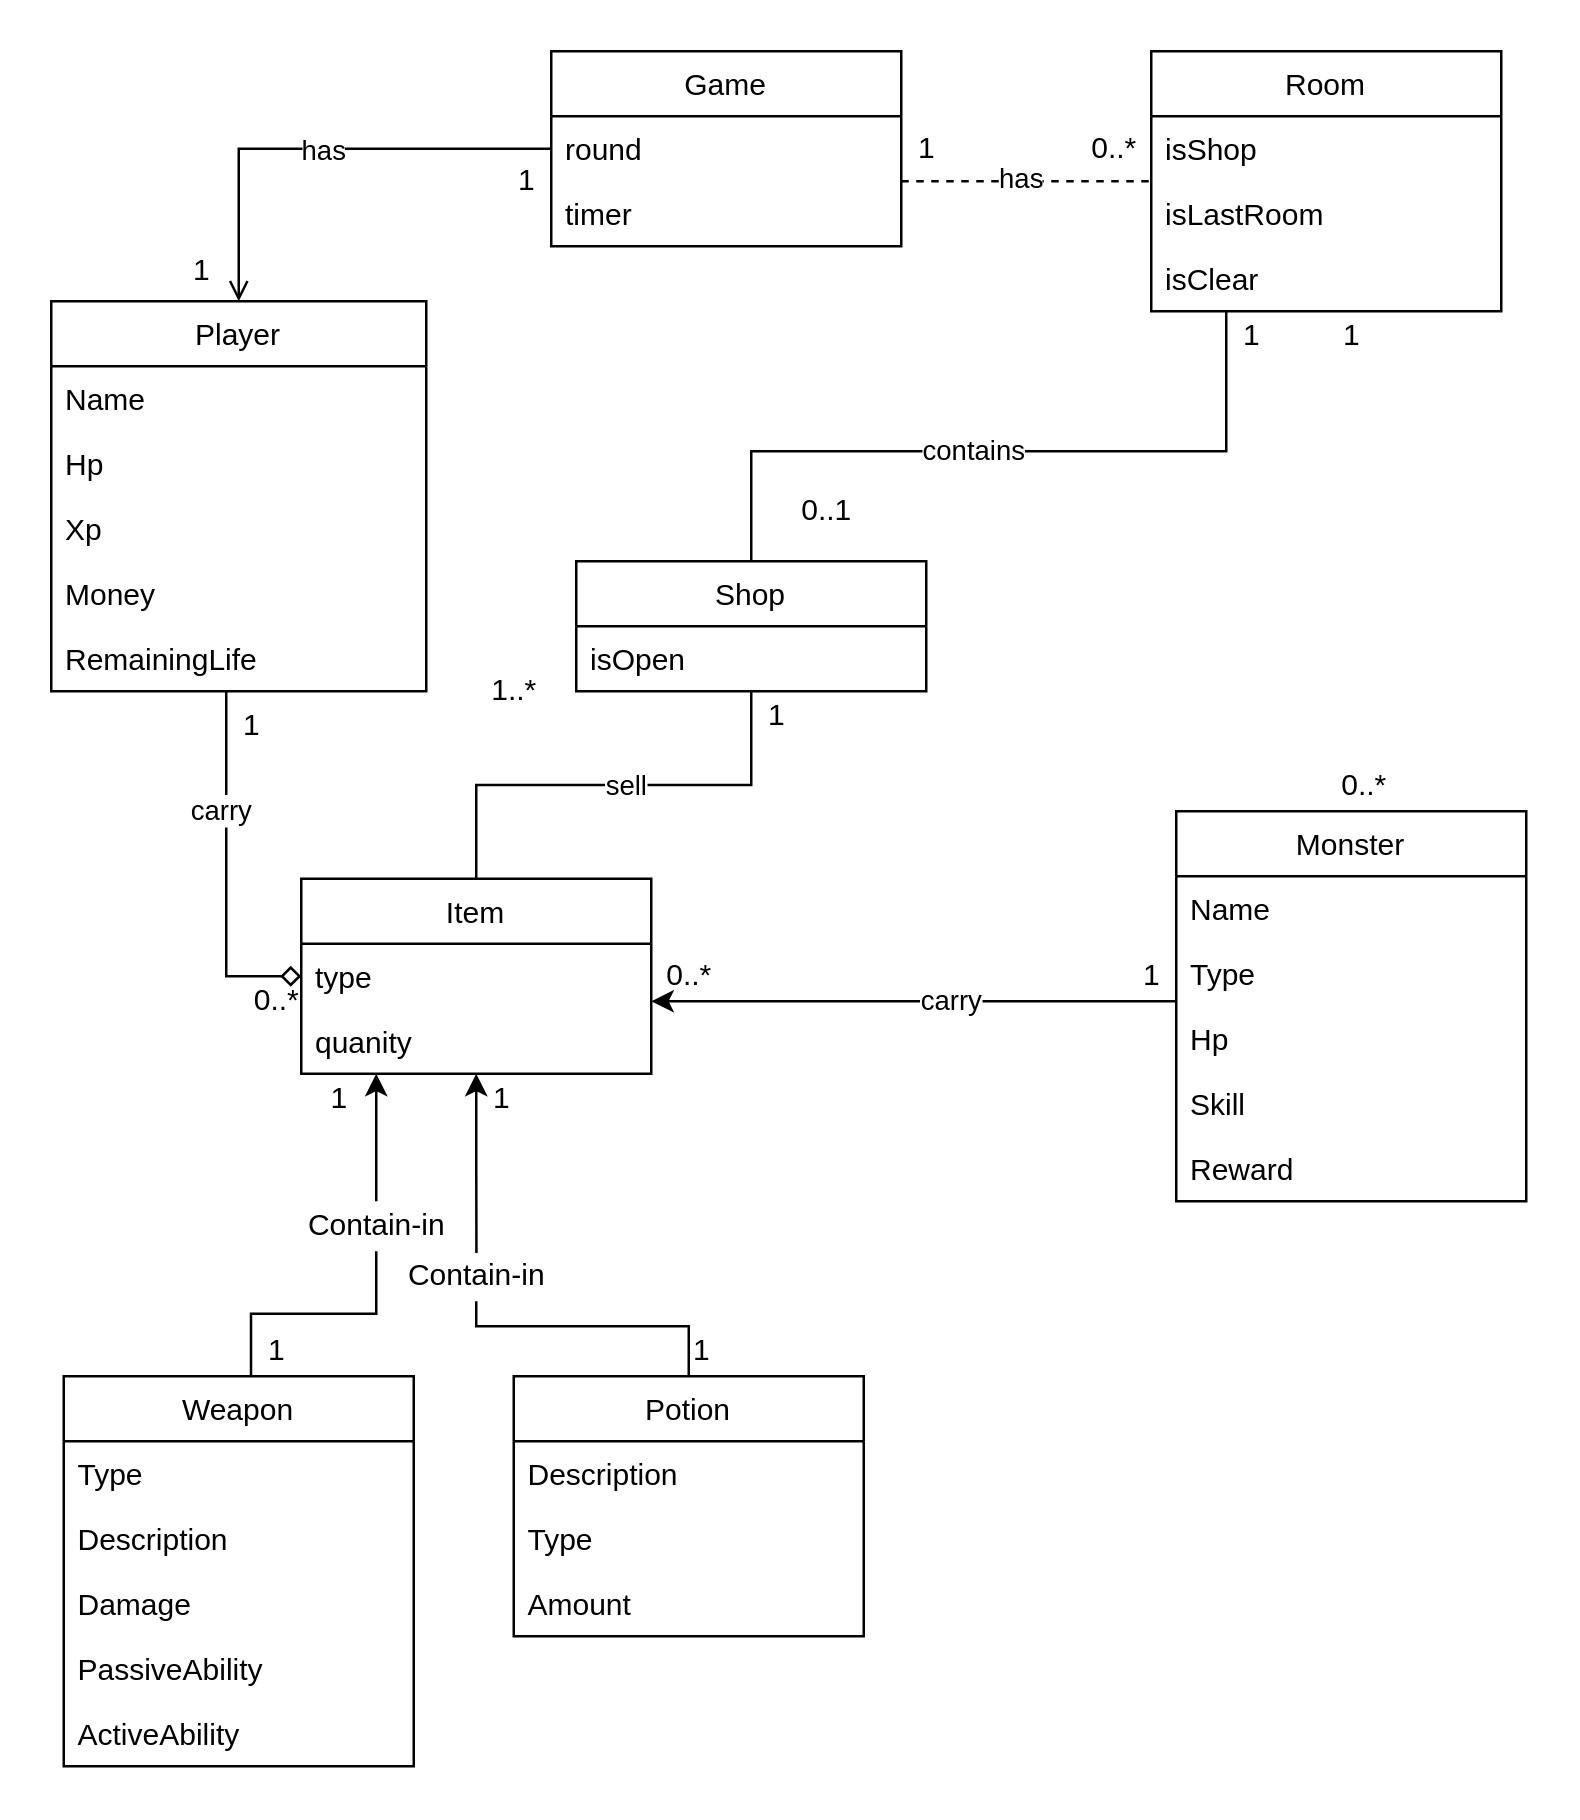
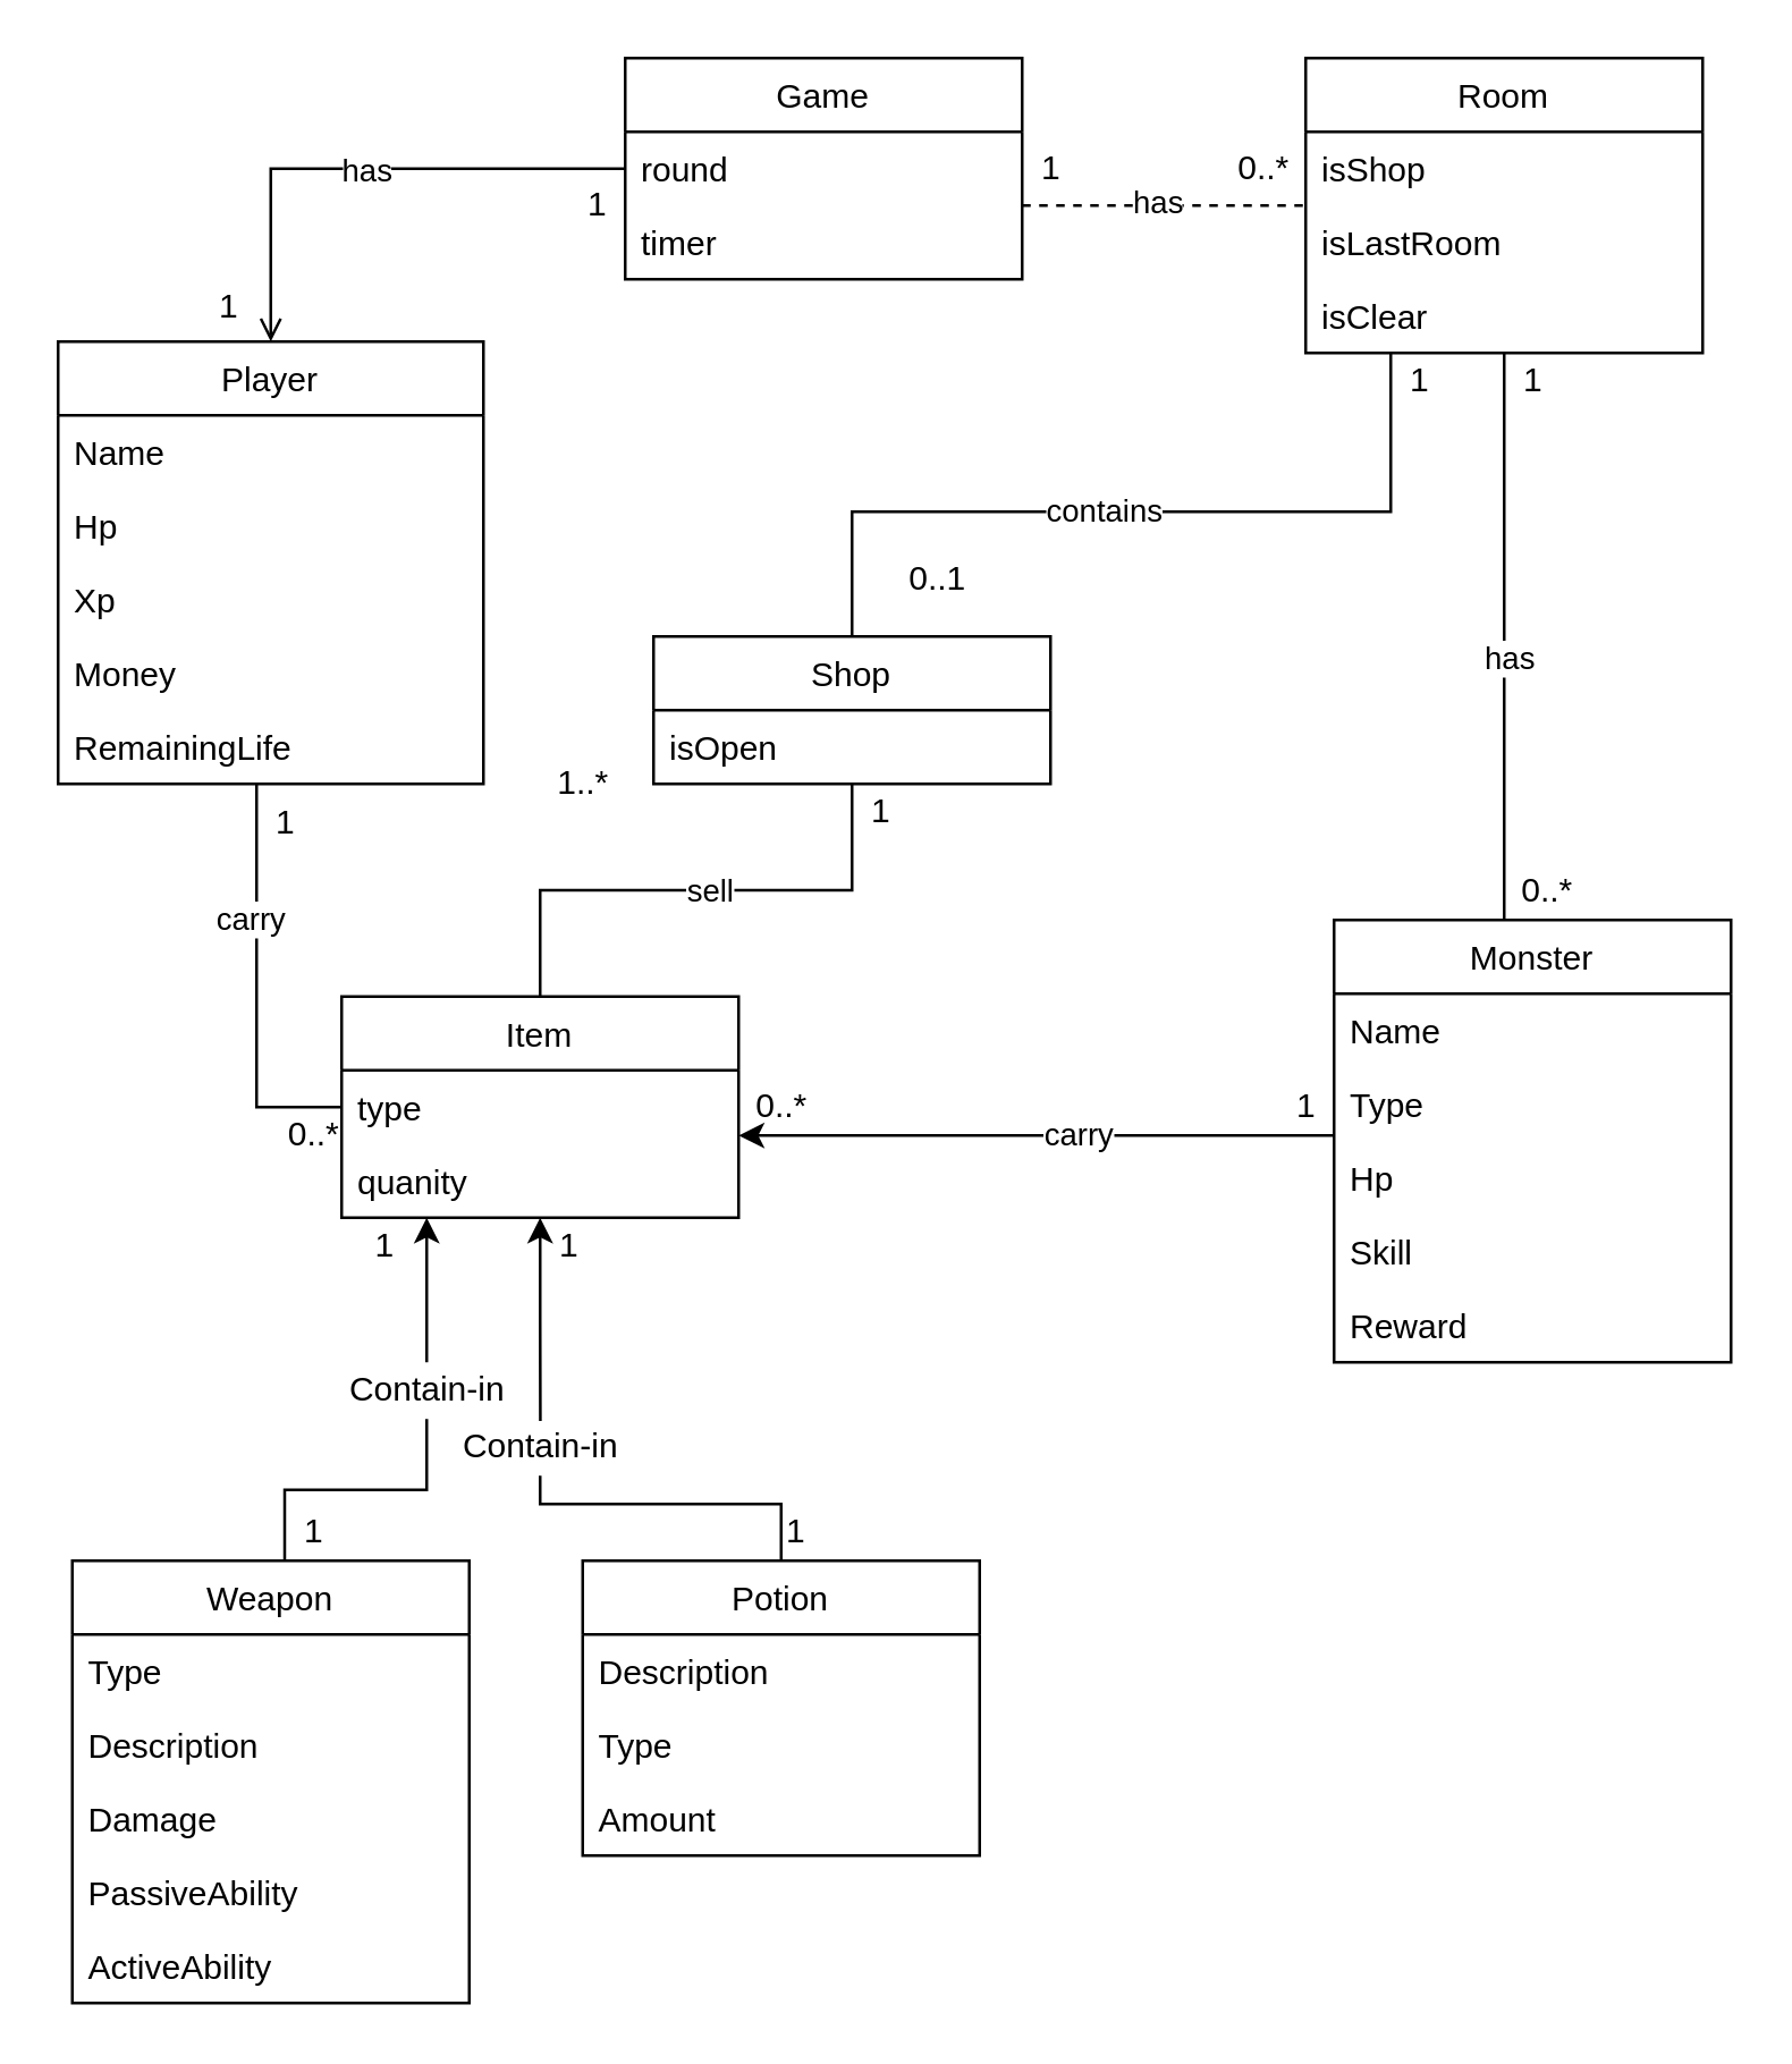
+ <mxCell id="12" style="edgeStyle=orthogonalEdgeStyle;rounded=0;orthogonalLoop=1;jettySize=auto;html=1;startArrow=none;startFill=0;endArrow=none;endFill=0;" edge="1" parent="1" source="14" target="4"><mxGeometry relative="1" as="geometry"><Array as="points"><mxPoint x="530" y="280" /><mxPoint x="530" y="280" /></Array></mxGeometry></mxCell>
+ <mxCell id="13" value="has" style="edgeLabel;html=1;align=center;verticalAlign=middle;resizable=0;points=[];" vertex="1" connectable="0" parent="12"><mxGeometry x="0.068" y="1" relative="1" as="geometry"><mxPoint as="offset" /></mxGeometry></mxCell>
- <mxCell id="27" style="edgeStyle=orthogonalEdgeStyle;rounded=0;orthogonalLoop=1;jettySize=auto;html=1;startArrow=none;startFill=0;endArrow=diamond;endFill=0;" edge="1" parent="1" source="29" target="58"><mxGeometry relative="1" as="geometry"><Array as="points"><mxPoint x="90" y="390" /></Array></mxGeometry></mxCell>
+ <mxCell id="27" style="edgeStyle=orthogonalEdgeStyle;rounded=0;orthogonalLoop=1;jettySize=auto;html=1;startArrow=none;startFill=0;endArrow=none;endFill=0;" edge="1" parent="1" source="29" target="58"><mxGeometry relative="1" as="geometry"><Array as="points"><mxPoint x="90" y="390" /></Array></mxGeometry></mxCell>
